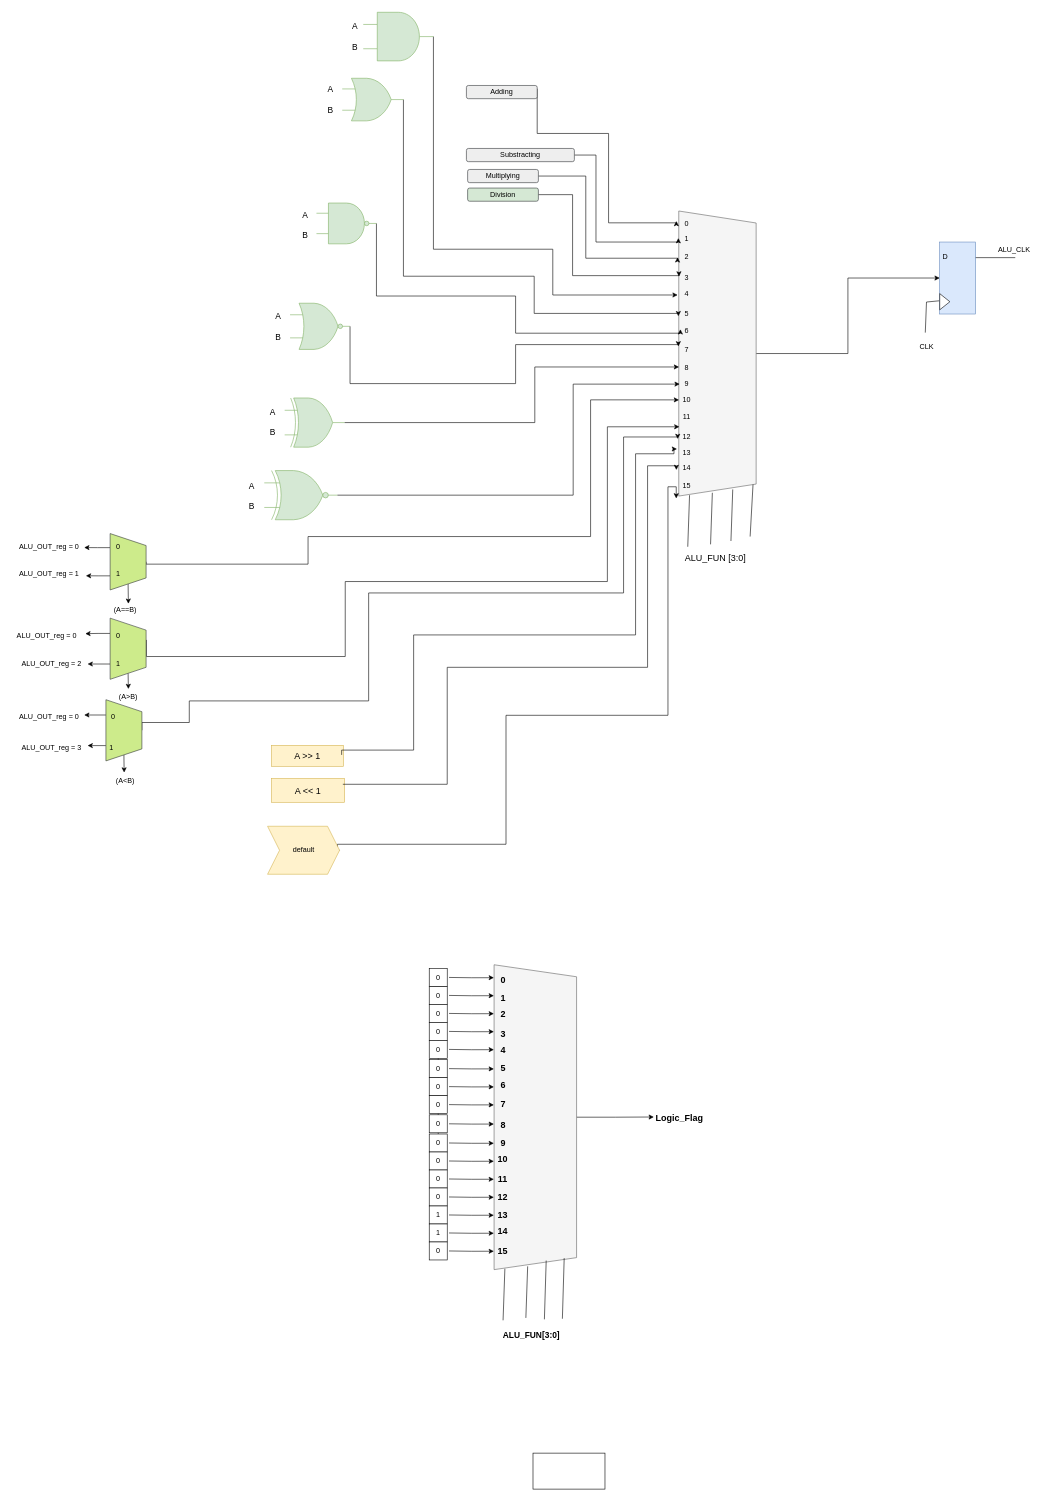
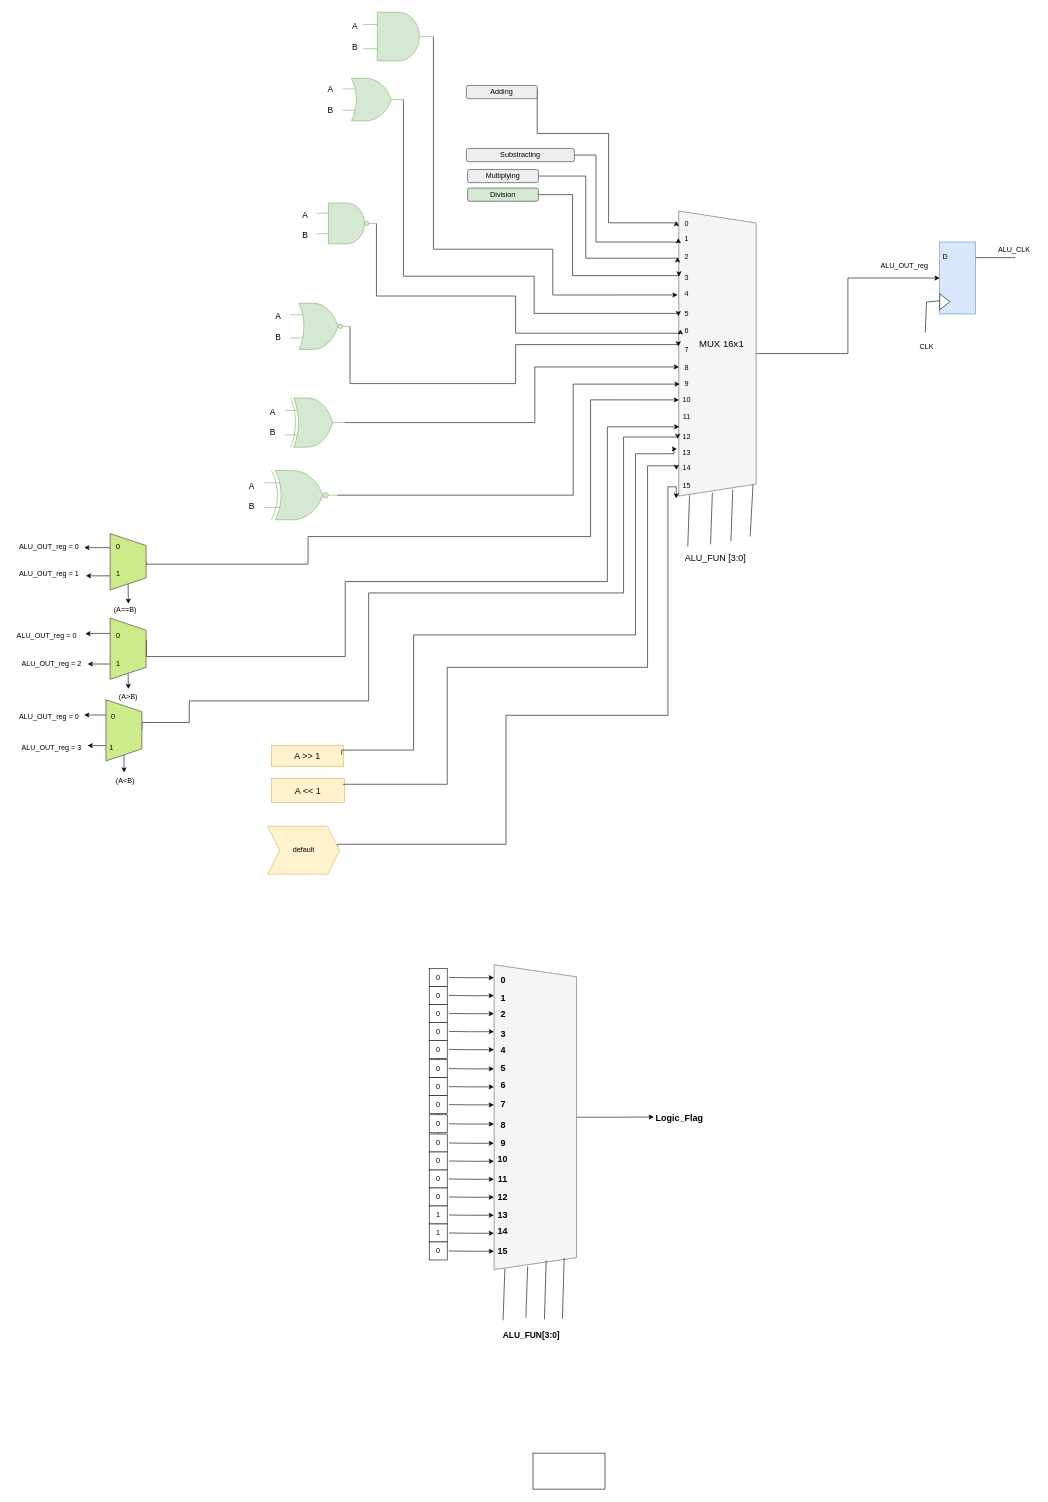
+ <mxCell id="67" value="ALU_OUT_reg" style="text;html=1;align=center;verticalAlign=middle;resizable=0;points=[];autosize=1;strokeColor=none;fillColor=none;" vertex="1" parent="1"><mxGeometry x="1460" y="429" width="94" height="26" as="geometry" /></mxCell>
+ <mxCell id="25" value="&lt;font style=&quot;font-size: 16px;&quot;&gt;MUX 16x1&lt;/font&gt;" style="text;html=1;align=center;verticalAlign=middle;resizable=0;points=[];autosize=1;strokeColor=none;fillColor=none;" vertex="1" parent="1"><mxGeometry x="1156" y="557" width="91" height="31" as="geometry" /></mxCell>
